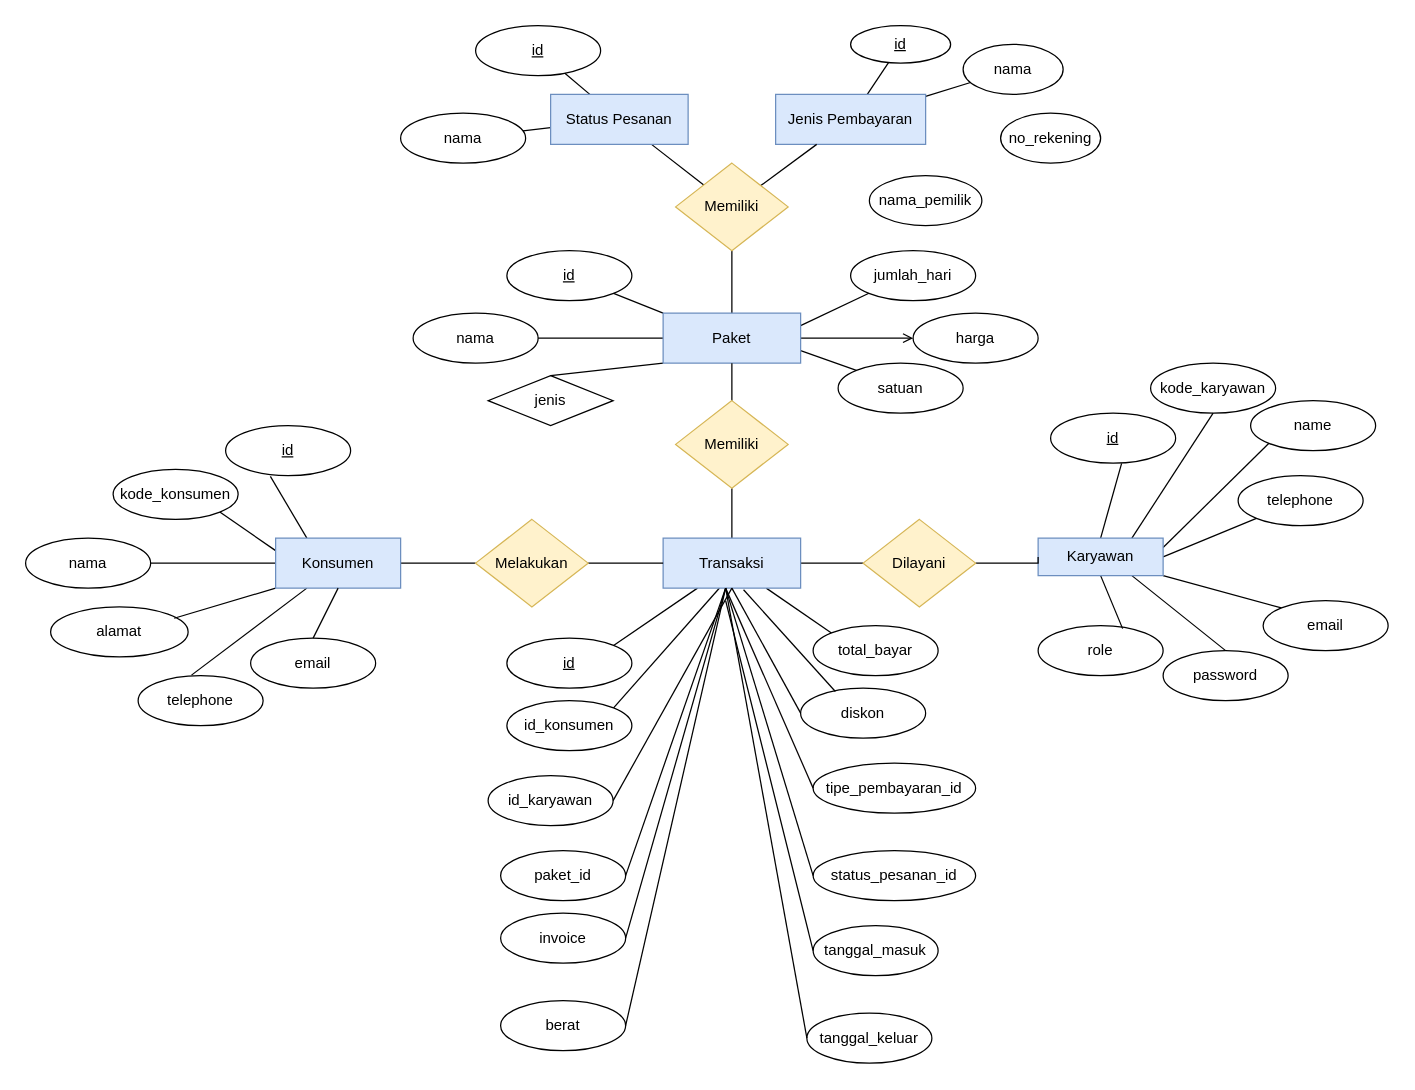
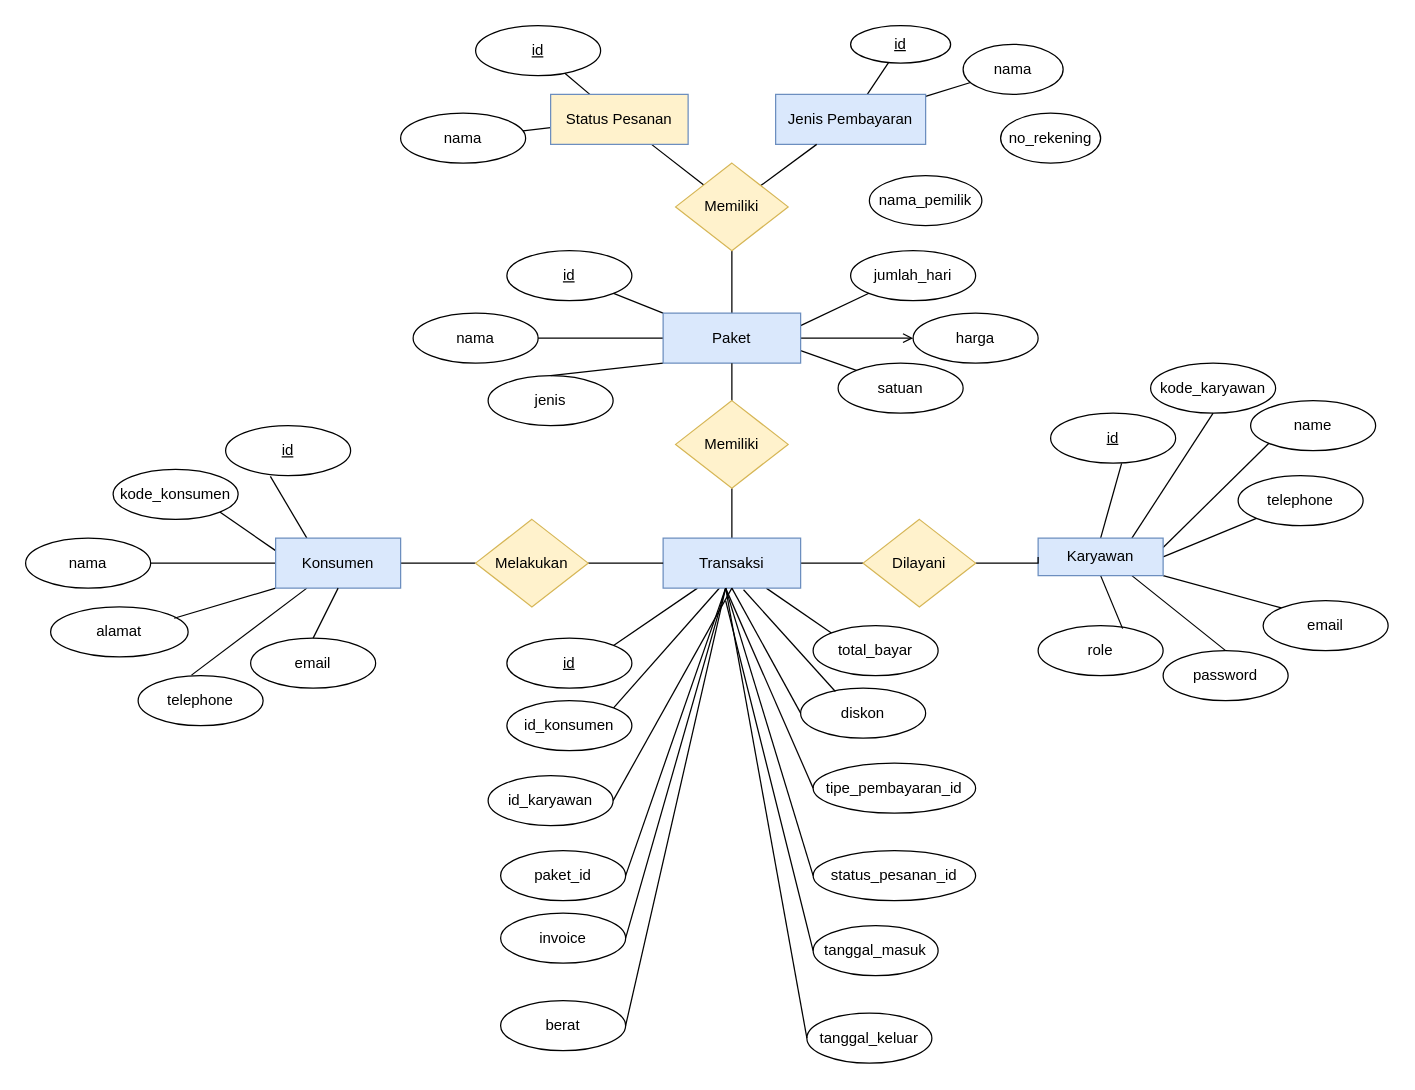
- <mxCell id="70" value="Status Pesanan" style="rounded=0;whiteSpace=wrap;html=1;fillColor=#dae8fc;strokeColor=#6c8ebf;" vertex="1" parent="1"><mxGeometry x="440" y="75" width="110" height="40" as="geometry" /></mxCell>
+ <mxCell id="70" value="Status Pesanan" style="rounded=0;whiteSpace=wrap;html=1;fillColor=#fff2cc;strokeColor=#6c8ebf;" vertex="1" parent="1"><mxGeometry x="440" y="75" width="110" height="40" as="geometry" /></mxCell>
- <mxCell id="66" value="jenis" style="rhombus;whiteSpace=wrap;html=1;fillColor=none;" vertex="1" parent="1"><mxGeometry x="390" y="300" width="100" height="40" as="geometry" /></mxCell>
+ <mxCell id="66" value="jenis" style="ellipse;whiteSpace=wrap;html=1;fillColor=none;" vertex="1" parent="1"><mxGeometry x="390" y="300" width="100" height="40" as="geometry" /></mxCell>
